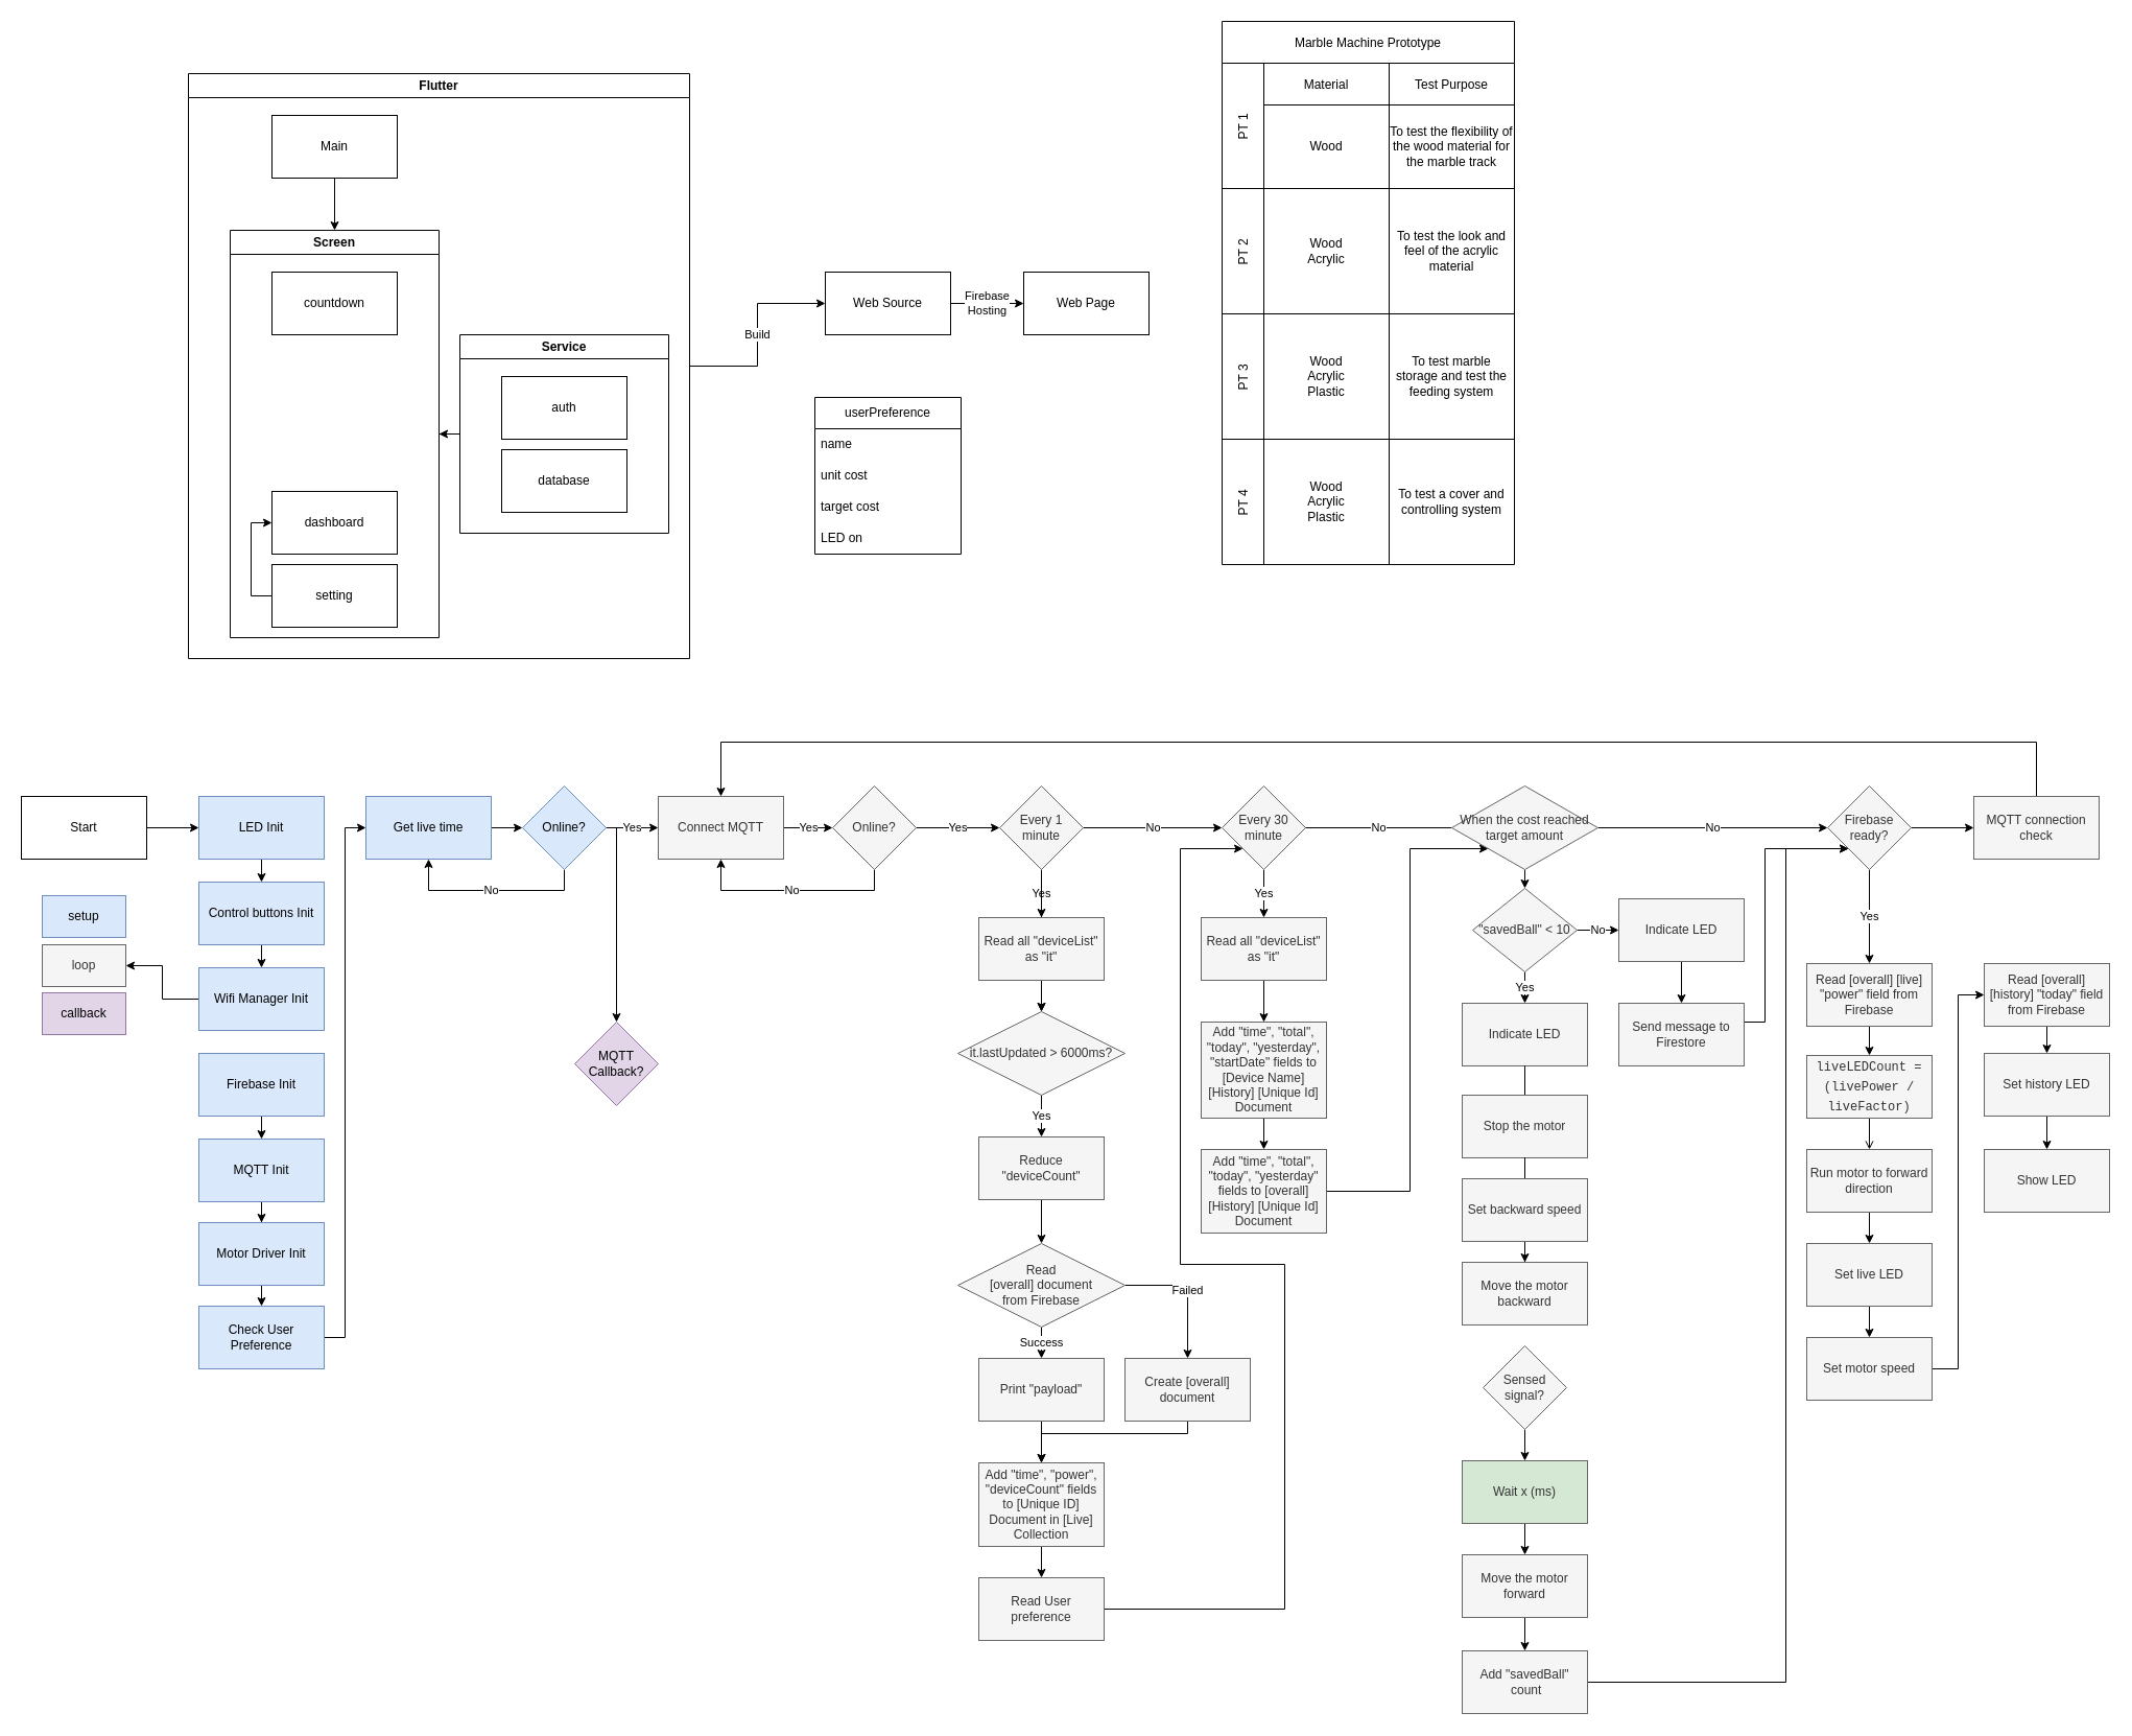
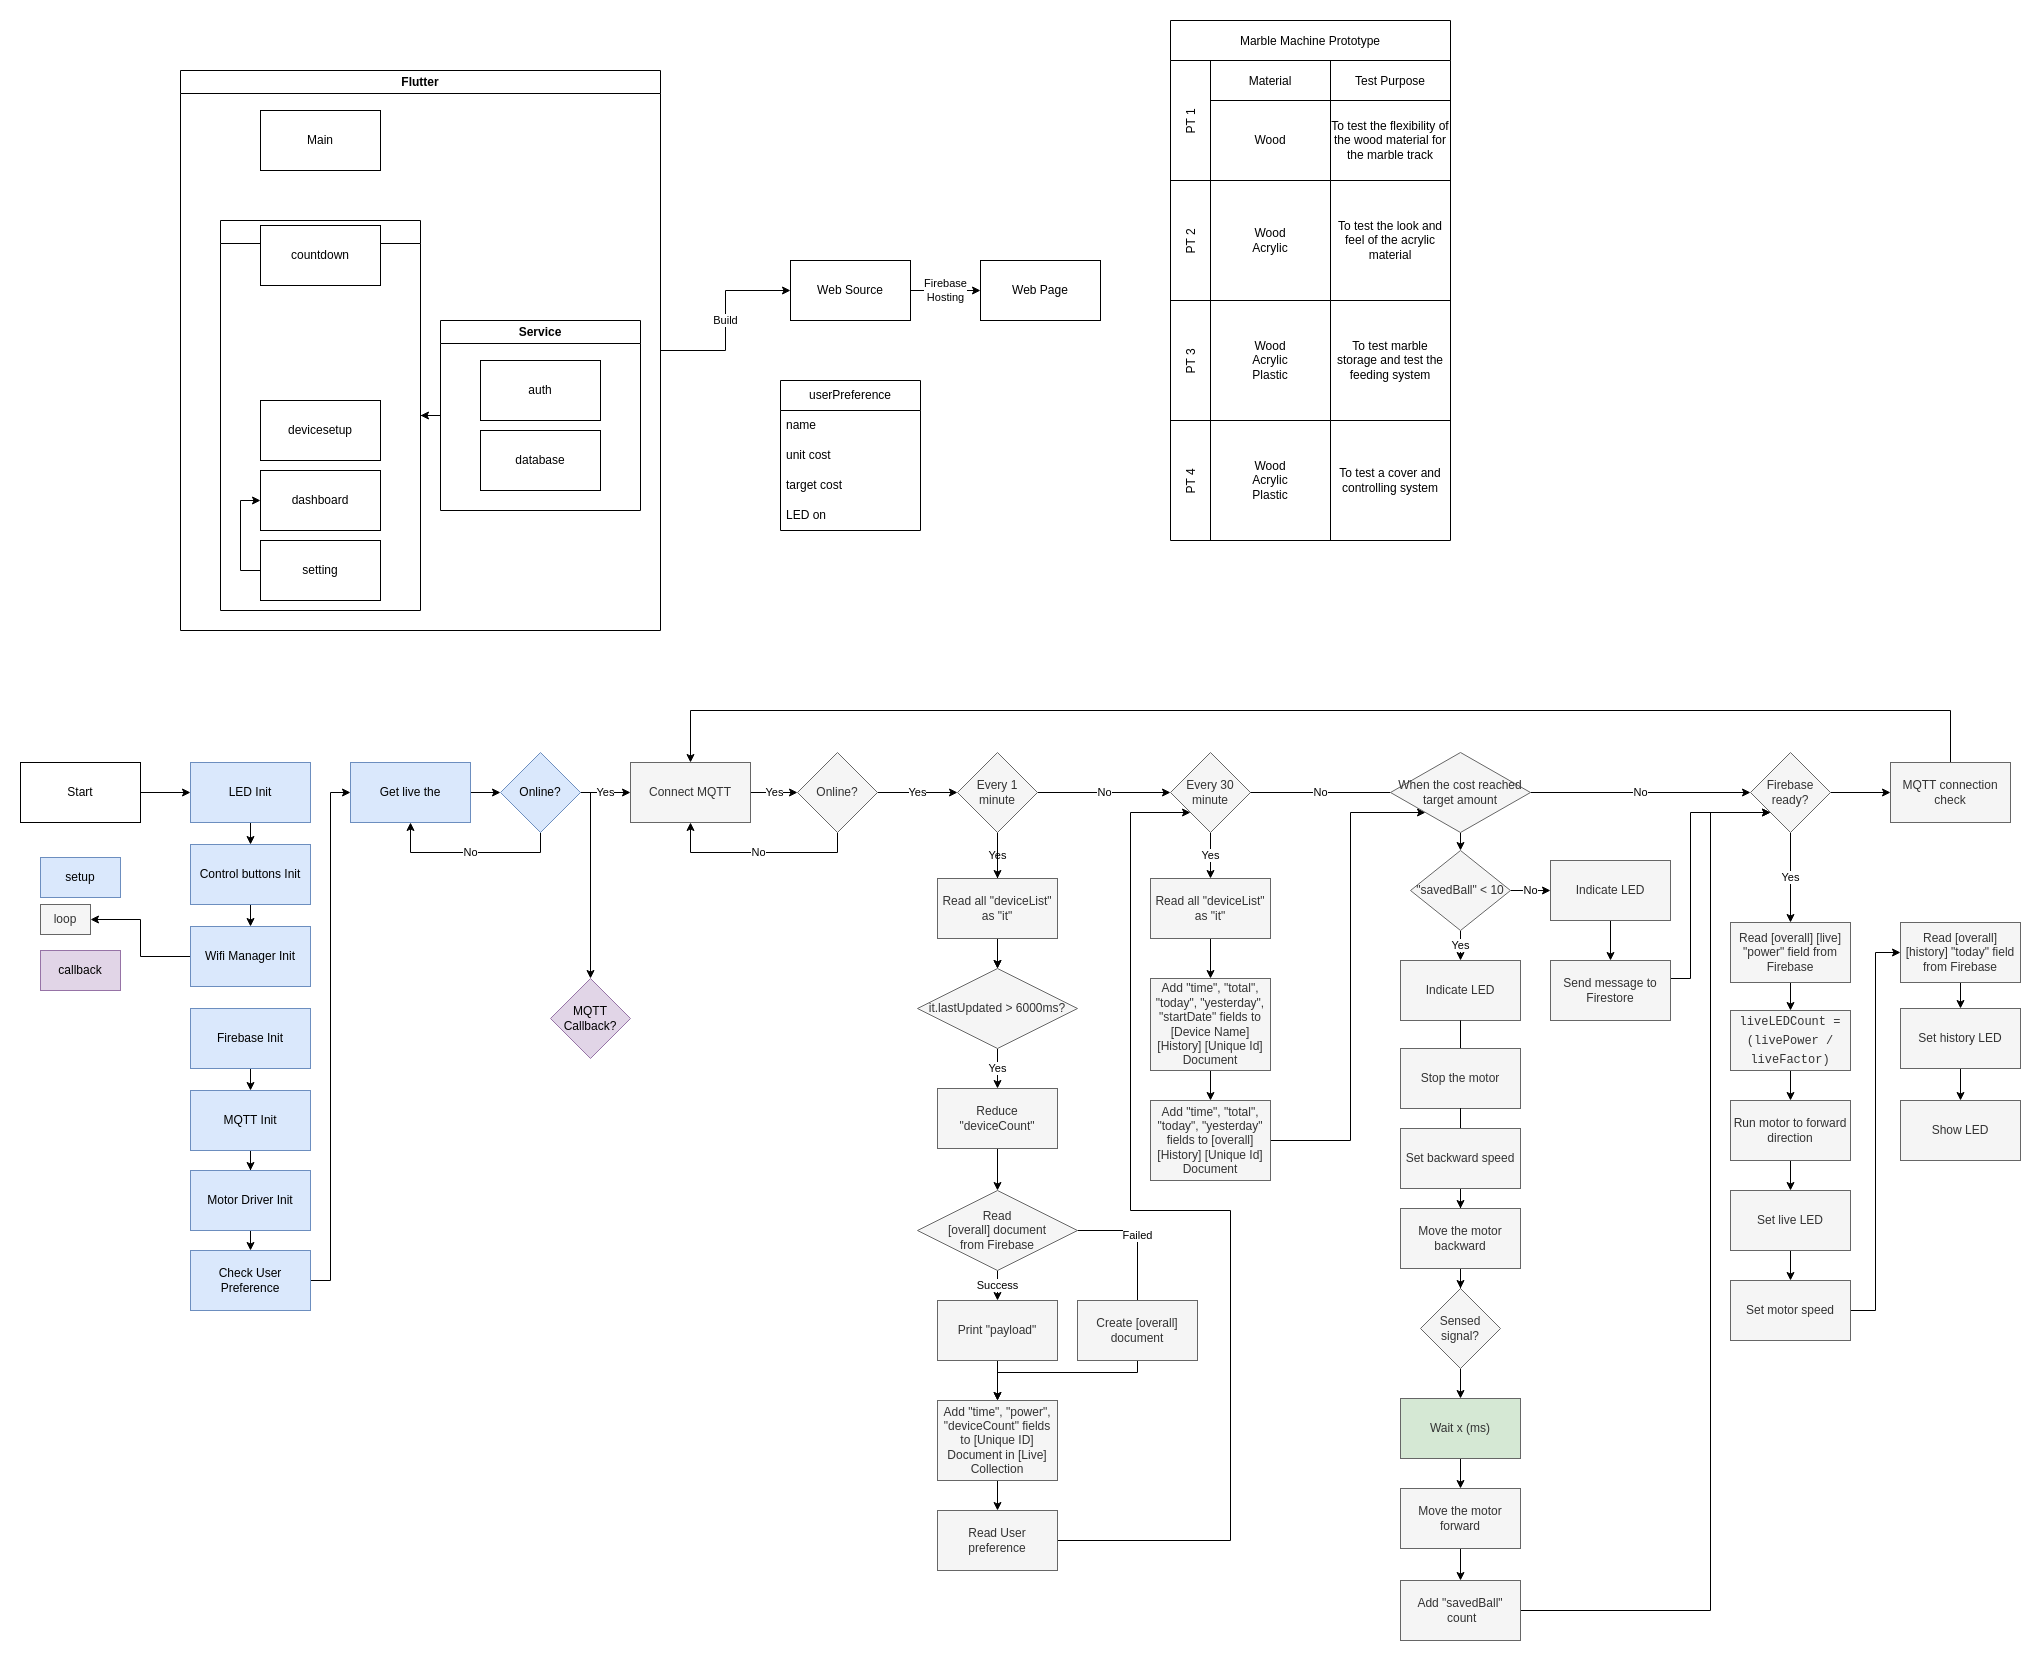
- <mxCell id="116" value="" style="edgeStyle=orthogonalEdgeStyle;rounded=0;orthogonalLoop=1;jettySize=auto;html=1;entryX=0.5;entryY=0;entryDx=0;entryDy=0;" edge="1" parent="108" source="109" target="110"><mxGeometry relative="1" as="geometry"><mxPoint x="120" y="180" as="targetPoint" /></mxGeometry></mxCell>
- <mxCell id="111" value="countdown" style="rounded=0;whiteSpace=wrap;html=1;" vertex="1" parent="110"><mxGeometry x="40" y="40" width="120" height="60" as="geometry" /></mxCell>
+ <mxCell id="111" value="countdown" style="rounded=0;whiteSpace=wrap;html=1;" vertex="1" parent="110"><mxGeometry x="40" y="5" width="120" height="60" as="geometry" /></mxCell>
+ <mxCell id="112" value="devicesetup" style="rounded=0;whiteSpace=wrap;html=1;" vertex="1" parent="110"><mxGeometry x="40" y="180" width="120" height="60" as="geometry" /></mxCell>
- <mxCell id="17" value="Get live time" style="whiteSpace=wrap;html=1;rounded=0;fillColor=#dae8fc;strokeColor=#6c8ebf;" parent="1" vertex="1"><mxGeometry x="350" y="762" width="120" height="60" as="geometry" /></mxCell>
+ <mxCell id="17" value="Get live the" style="whiteSpace=wrap;html=1;rounded=0;fillColor=#dae8fc;strokeColor=#6c8ebf;" parent="1" vertex="1"><mxGeometry x="350" y="762" width="120" height="60" as="geometry" /></mxCell>
- <mxCell id="150" value="loop" style="whiteSpace=wrap;html=1;rounded=0;fillColor=#f5f5f5;strokeColor=#666666;fontColor=#333333;" vertex="1" parent="1"><mxGeometry x="40" y="904" width="80" height="40" as="geometry" /></mxCell>
+ <mxCell id="150" value="loop" style="whiteSpace=wrap;html=1;rounded=0;fillColor=#f5f5f5;strokeColor=#666666;fontColor=#333333;" vertex="1" parent="1"><mxGeometry x="40" y="904" width="50" height="30" as="geometry" /></mxCell>
- <mxCell id="61" value="" style="edgeStyle=orthogonalEdgeStyle;rounded=0;orthogonalLoop=1;jettySize=auto;html=1;fontColor=#000000;endArrow=open;" parent="1" source="62" target="64" edge="1"><mxGeometry relative="1" as="geometry" /></mxCell>
+ <mxCell id="61" value="" style="edgeStyle=orthogonalEdgeStyle;rounded=0;orthogonalLoop=1;jettySize=auto;html=1;fontColor=#000000;" parent="1" source="62" target="64" edge="1"><mxGeometry relative="1" as="geometry" /></mxCell>
+ <mxCell id="81" value="" style="edgeStyle=orthogonalEdgeStyle;rounded=0;orthogonalLoop=1;jettySize=auto;html=1;elbow=vertical;" parent="1" source="82" target="84" edge="1"><mxGeometry relative="1" as="geometry" /></mxCell>
- <mxCell id="39" value="Failed" style="edgeStyle=orthogonalEdgeStyle;rounded=0;orthogonalLoop=1;jettySize=auto;html=1;" parent="1" source="40" target="44" edge="1"><mxGeometry relative="1" as="geometry"><Array as="points"><mxPoint x="1137" y="1230" /></Array></mxGeometry></mxCell>
+ <mxCell id="39" value="Failed" style="edgeStyle=orthogonalEdgeStyle;rounded=0;orthogonalLoop=1;jettySize=auto;html=1;endArrow=none;" parent="1" source="40" target="44" edge="1"><mxGeometry relative="1" as="geometry"><Array as="points"><mxPoint x="1137" y="1230" /></Array></mxGeometry></mxCell>
